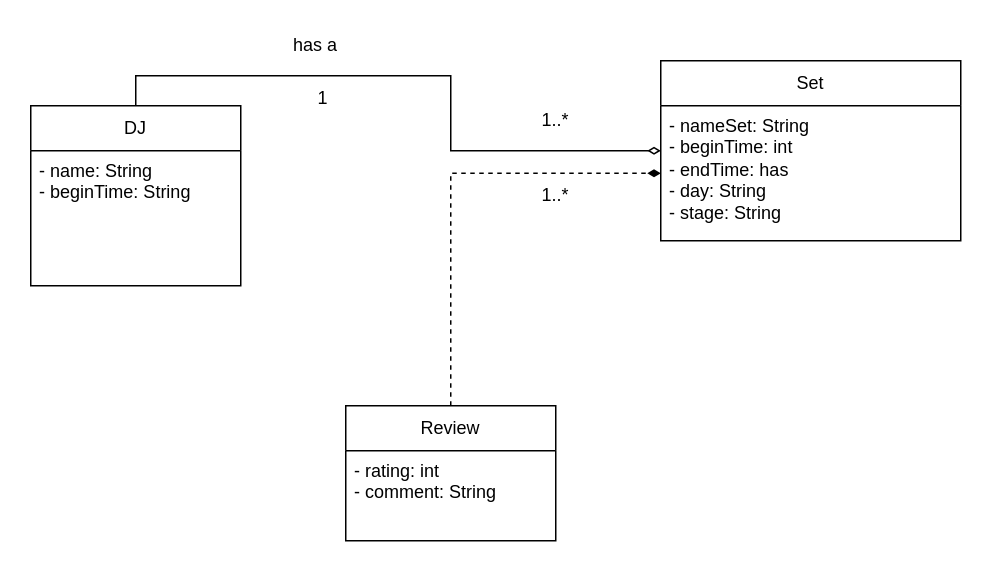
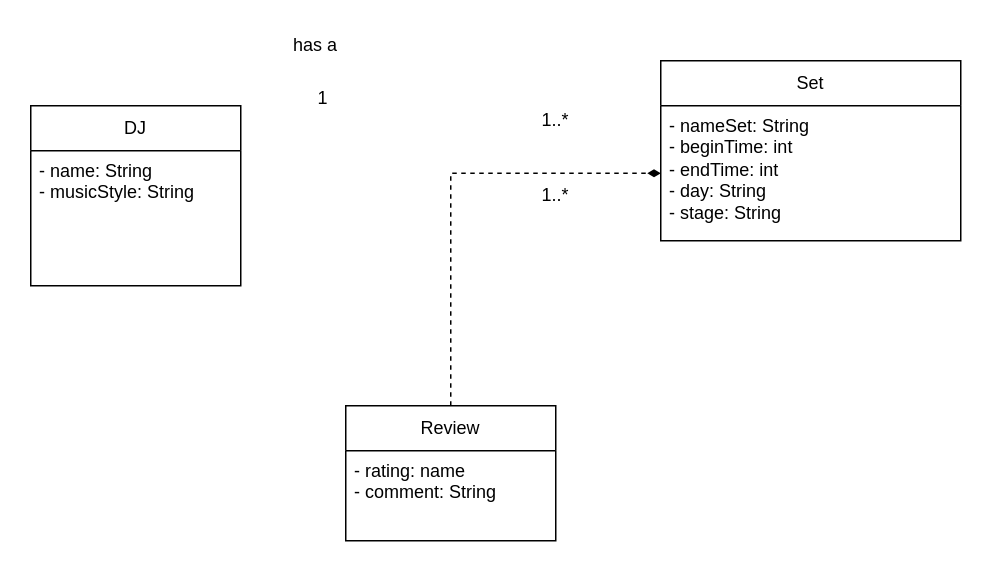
- <mxCell id="2" style="edgeStyle=orthogonalEdgeStyle;rounded=0;orthogonalLoop=1;jettySize=auto;html=1;exitX=0.5;exitY=0;exitDx=0;exitDy=0;endArrow=diamondThin;endFill=0;" parent="1" source="3" target="8" edge="1"><mxGeometry relative="1" as="geometry" /></mxCell>
- <mxCell id="9" value="- nameSet: String&lt;br&gt;- beginTime: int&lt;br&gt;- endTime: has&lt;br&gt;- day: String&lt;br&gt;- stage: String" style="text;strokeColor=none;fillColor=none;align=left;verticalAlign=top;spacingLeft=4;spacingRight=4;overflow=hidden;points=[[0,0.5],[1,0.5]];portConstraint=eastwest;rotatable=0;whiteSpace=wrap;html=1;" parent="8" vertex="1"><mxGeometry y="30" width="200" height="90" as="geometry" /></mxCell>
+ <mxCell id="9" value="- nameSet: String&lt;br&gt;- beginTime: int&lt;br&gt;- endTime: int&lt;br&gt;- day: String&lt;br&gt;- stage: String" style="text;strokeColor=none;fillColor=none;align=left;verticalAlign=top;spacingLeft=4;spacingRight=4;overflow=hidden;points=[[0,0.5],[1,0.5]];portConstraint=eastwest;rotatable=0;whiteSpace=wrap;html=1;" parent="8" vertex="1"><mxGeometry y="30" width="200" height="90" as="geometry" /></mxCell>
- <mxCell id="4" value="- name: String&lt;br&gt;- beginTime: String" style="text;strokeColor=none;fillColor=none;align=left;verticalAlign=top;spacingLeft=4;spacingRight=4;overflow=hidden;points=[[0,0.5],[1,0.5]];portConstraint=eastwest;rotatable=0;whiteSpace=wrap;html=1;" parent="3" vertex="1"><mxGeometry y="30" width="140" height="90" as="geometry" /></mxCell>
+ <mxCell id="4" value="- name: String&lt;br&gt;- musicStyle: String" style="text;strokeColor=none;fillColor=none;align=left;verticalAlign=top;spacingLeft=4;spacingRight=4;overflow=hidden;points=[[0,0.5],[1,0.5]];portConstraint=eastwest;rotatable=0;whiteSpace=wrap;html=1;" parent="3" vertex="1"><mxGeometry y="30" width="140" height="90" as="geometry" /></mxCell>
- <mxCell id="7" value="- rating: int&lt;br&gt;- comment: String" style="text;strokeColor=none;fillColor=none;align=left;verticalAlign=top;spacingLeft=4;spacingRight=4;overflow=hidden;points=[[0,0.5],[1,0.5]];portConstraint=eastwest;rotatable=0;whiteSpace=wrap;html=1;" parent="6" vertex="1"><mxGeometry y="30" width="140" height="60" as="geometry" /></mxCell>
+ <mxCell id="7" value="- rating: name&lt;br&gt;- comment: String" style="text;strokeColor=none;fillColor=none;align=left;verticalAlign=top;spacingLeft=4;spacingRight=4;overflow=hidden;points=[[0,0.5],[1,0.5]];portConstraint=eastwest;rotatable=0;whiteSpace=wrap;html=1;" parent="6" vertex="1"><mxGeometry y="30" width="140" height="60" as="geometry" /></mxCell>
